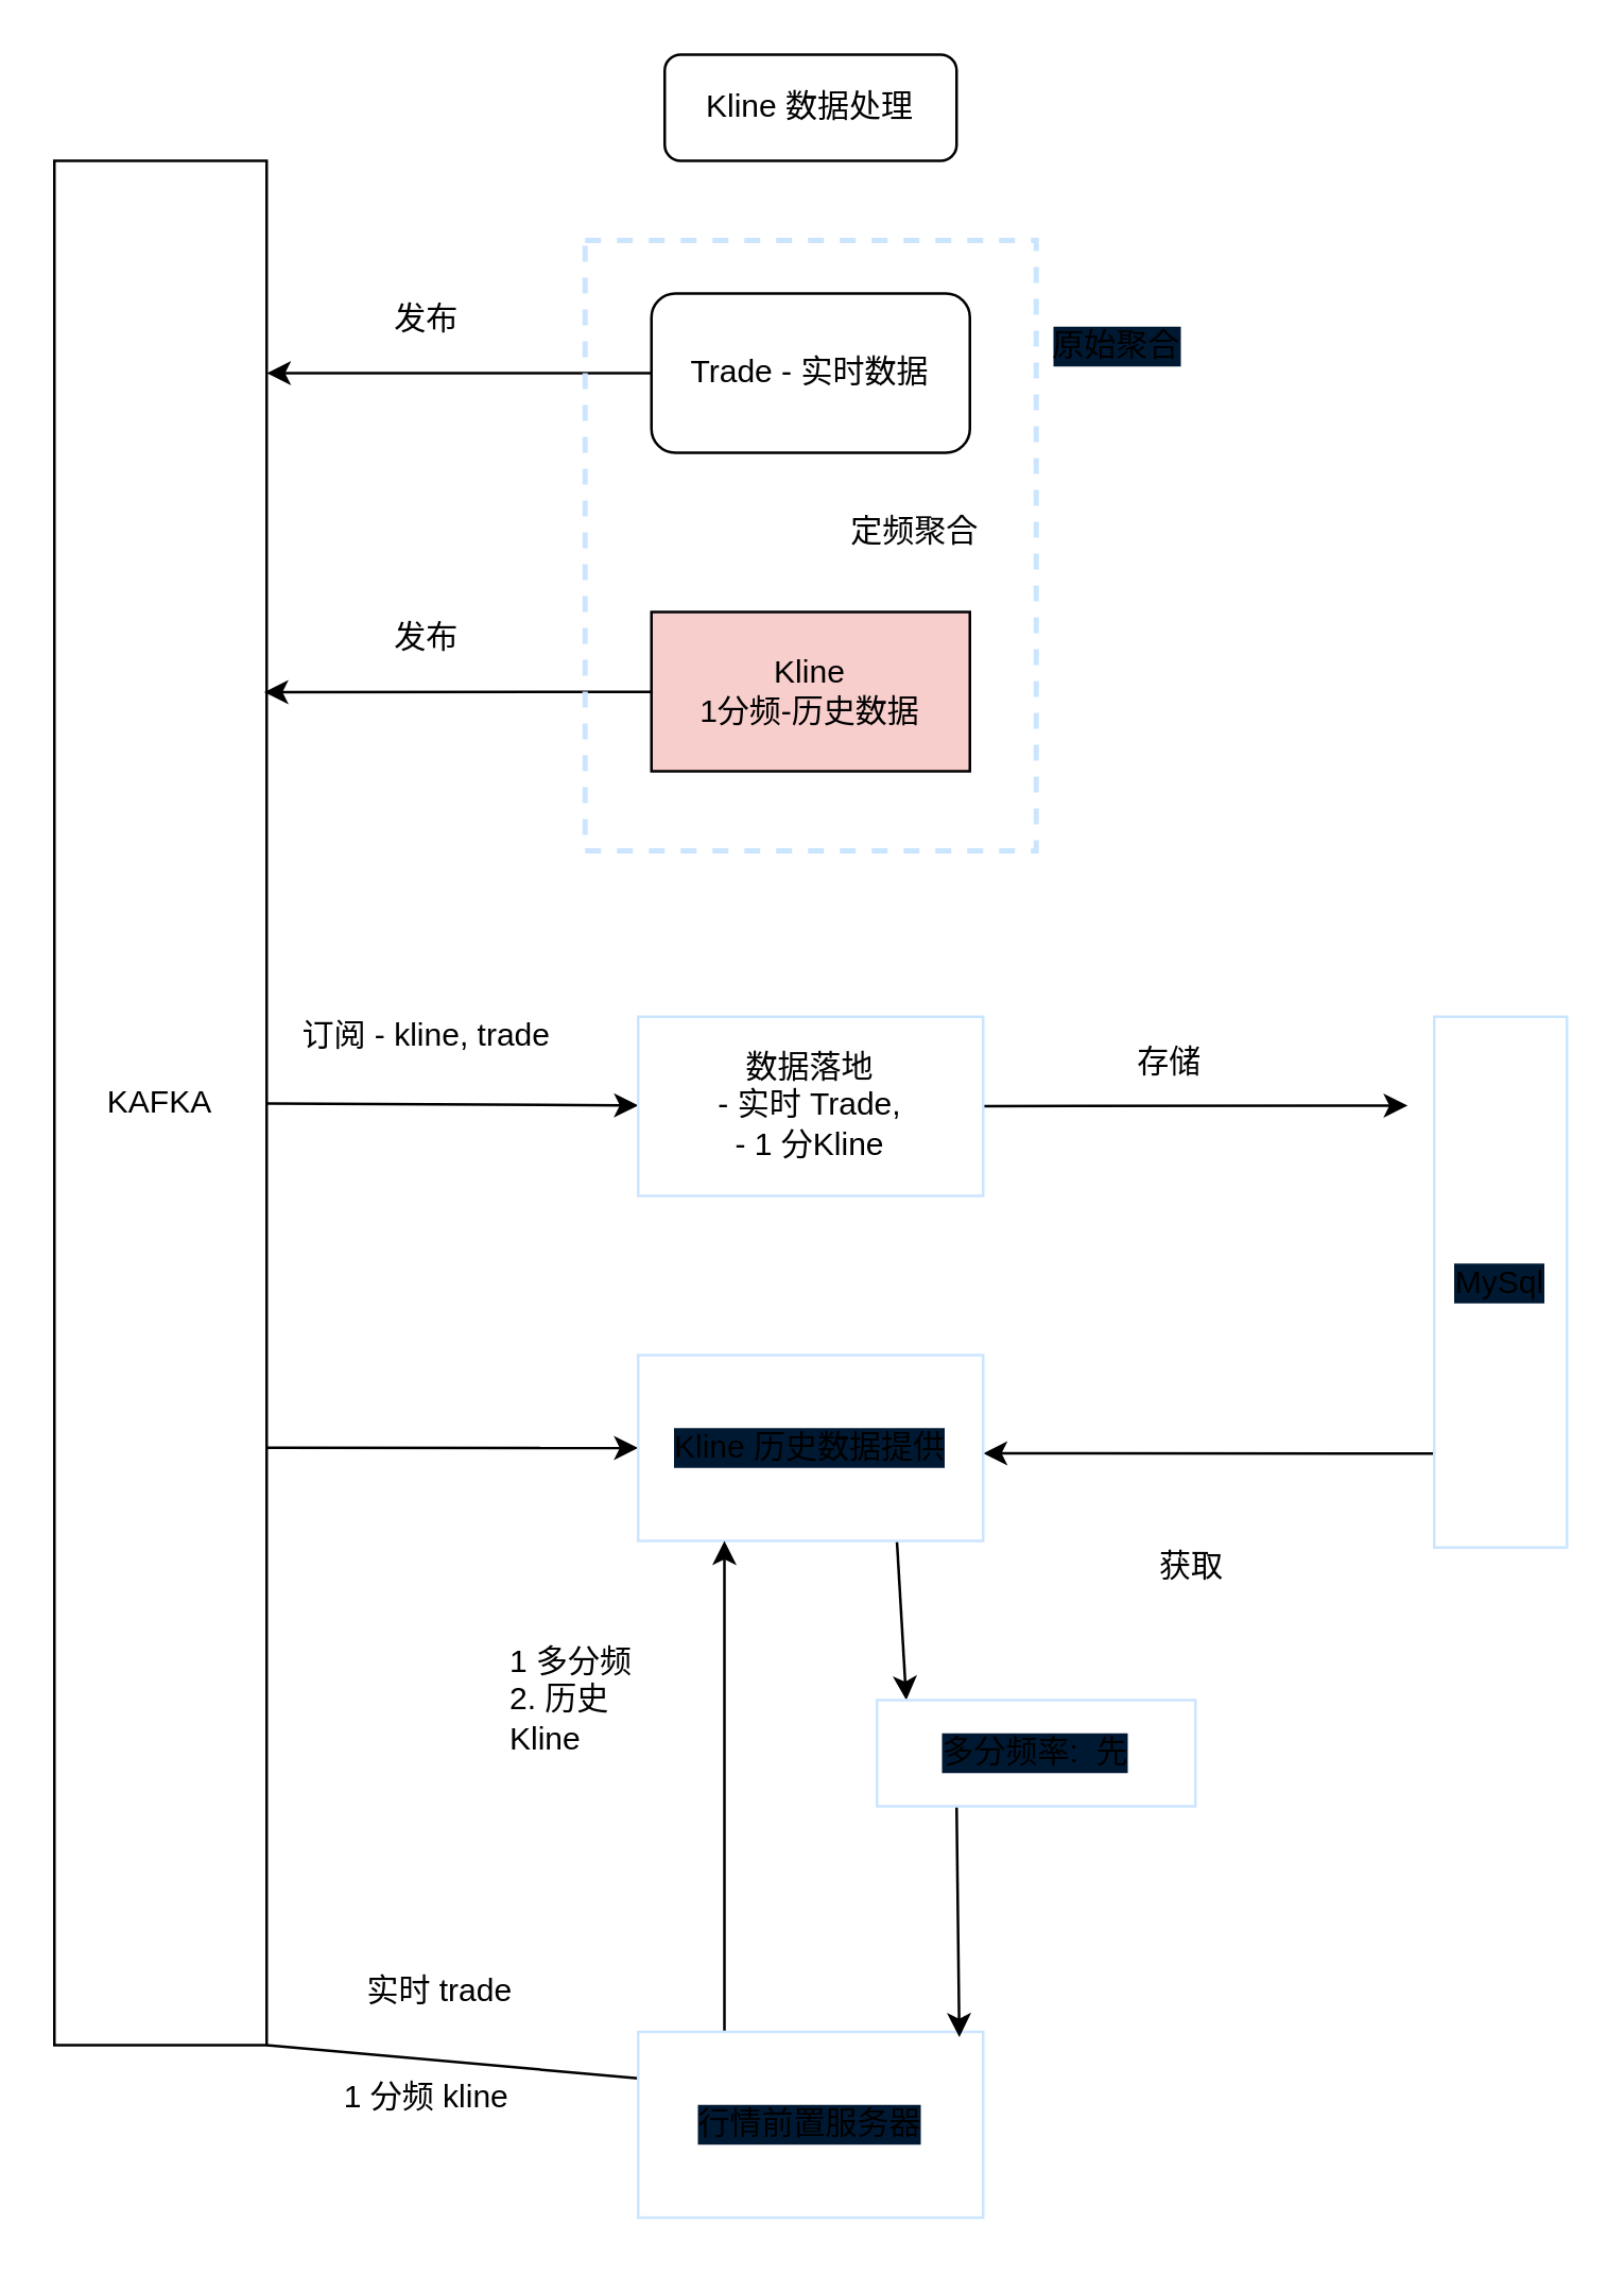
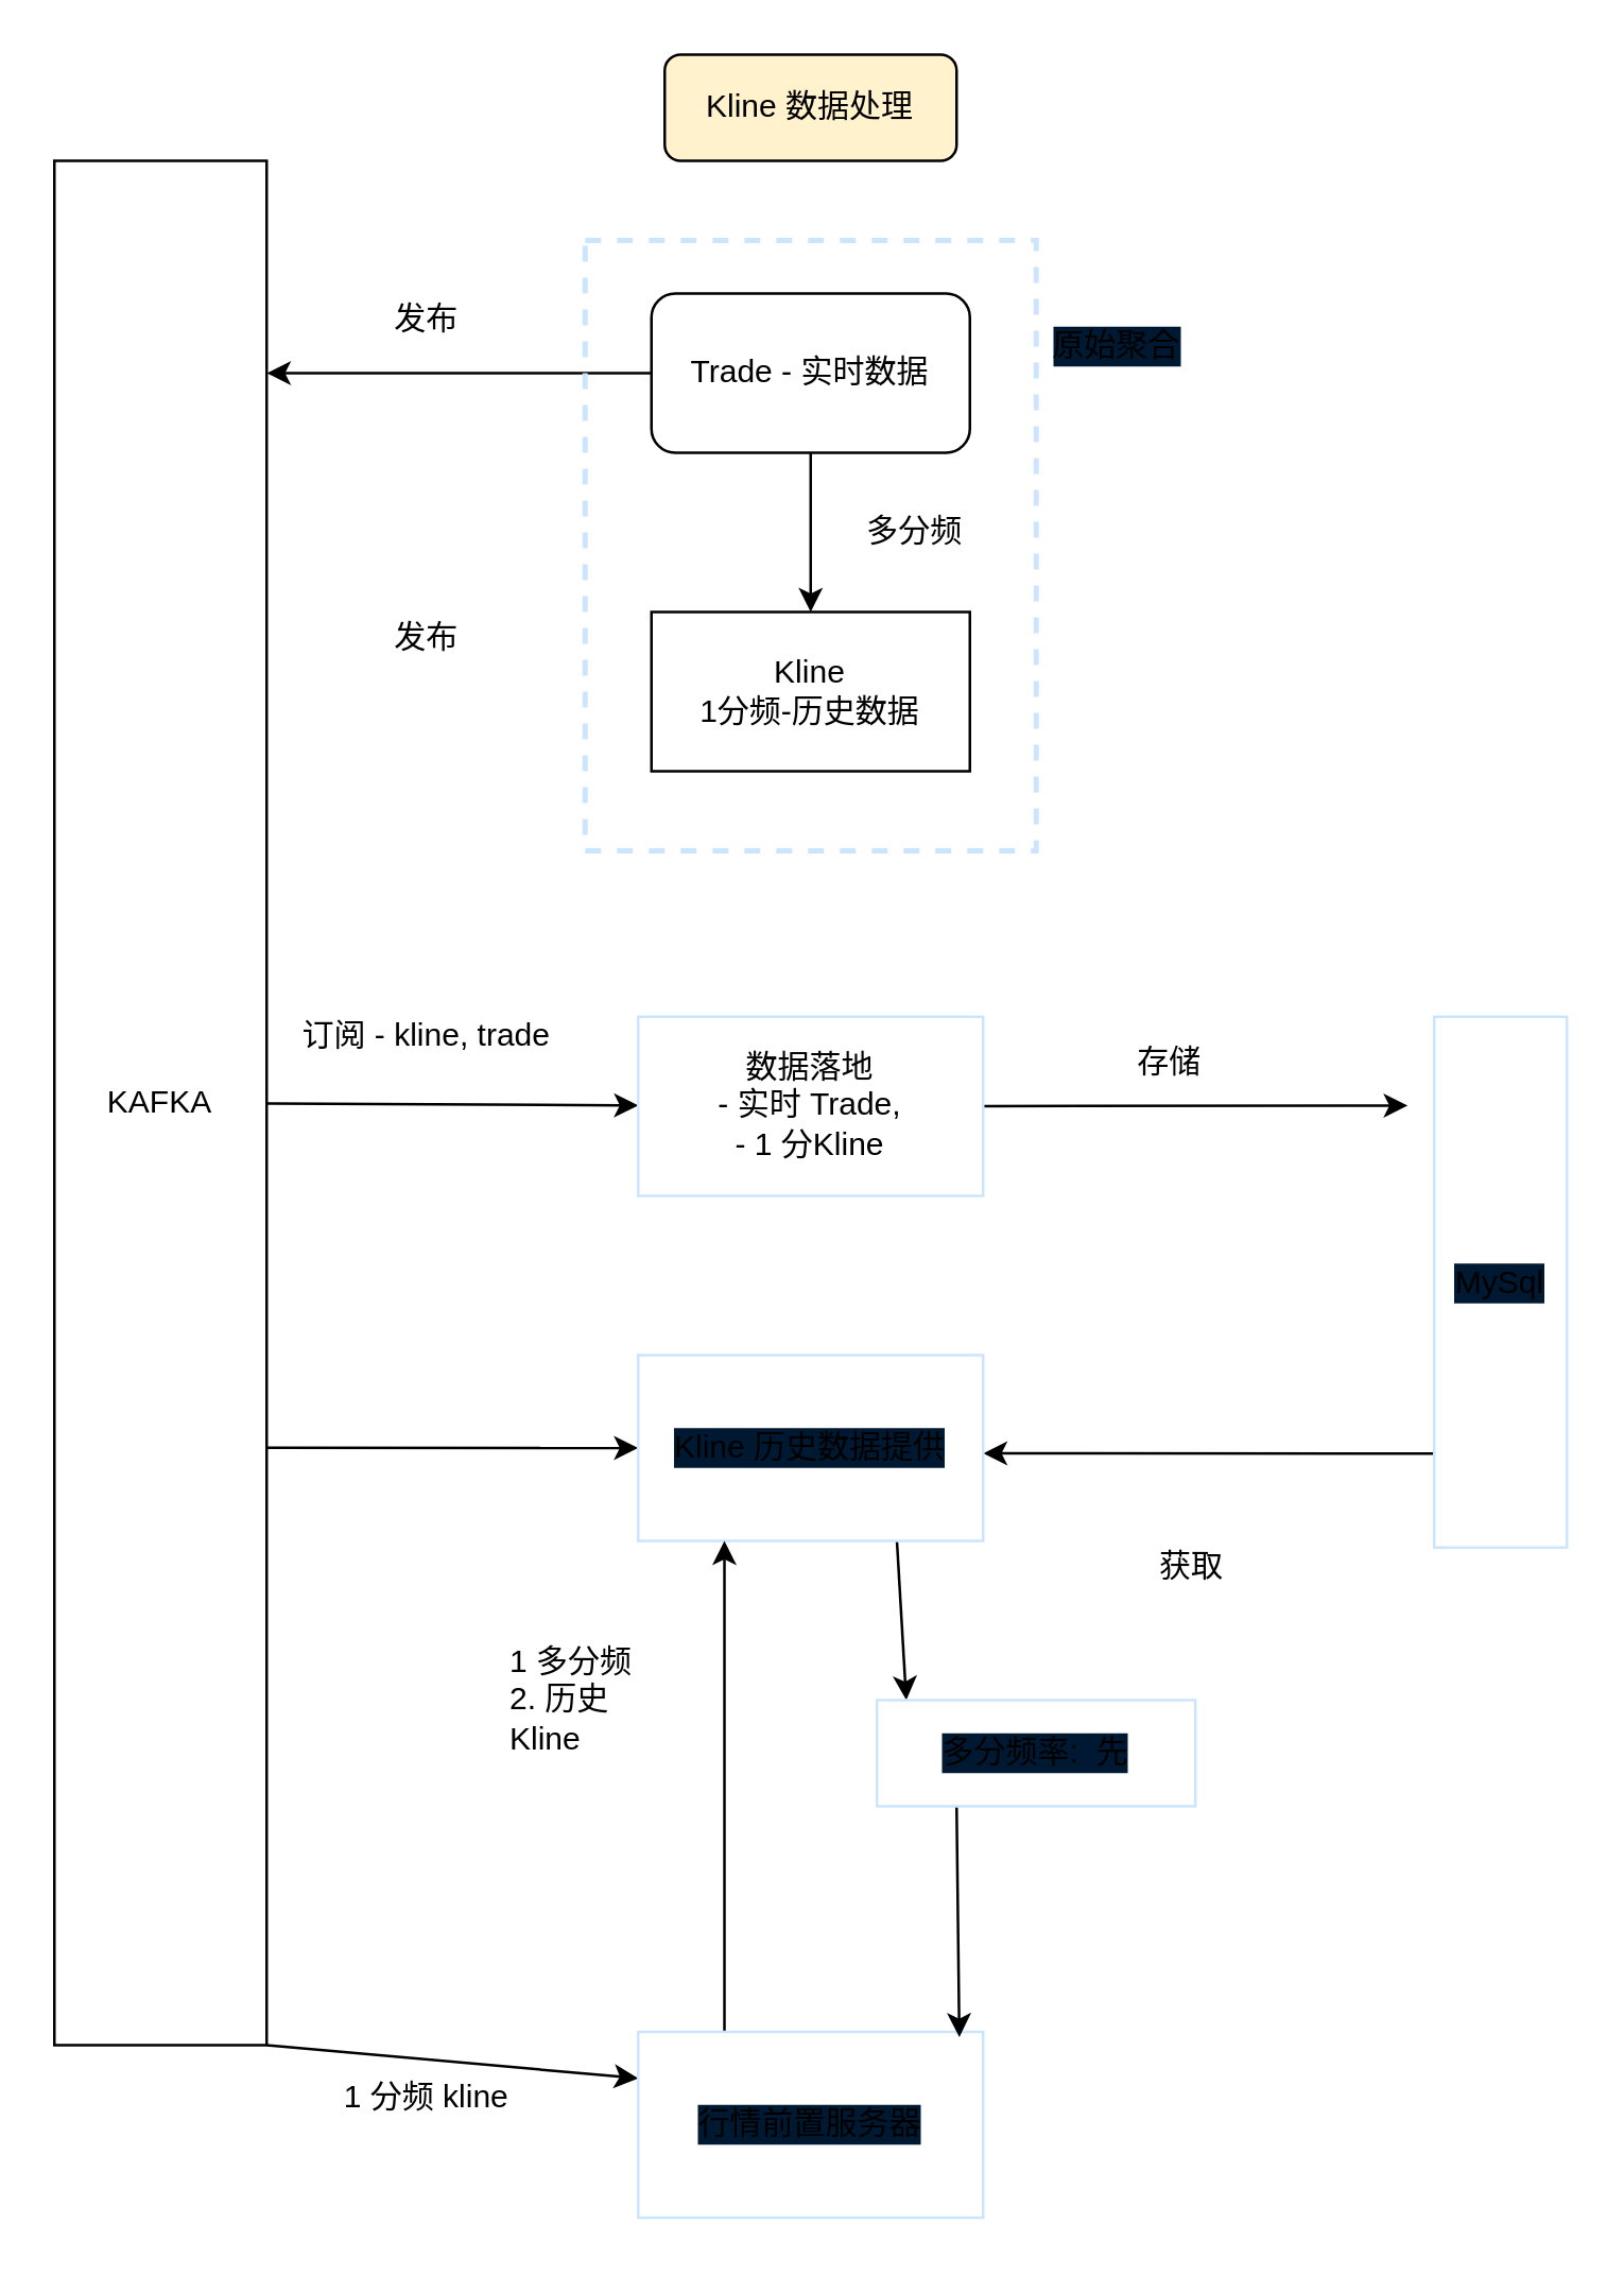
- <mxCell id="2" value="Kline 数据处理" style="rounded=1;whiteSpace=wrap;html=1;" parent="1" vertex="1"><mxGeometry x="250" y="20" width="110" height="40" as="geometry" /></mxCell>
+ <mxCell id="2" value="Kline 数据处理" style="rounded=1;whiteSpace=wrap;html=1;fillColor=#fff2cc;" parent="1" vertex="1"><mxGeometry x="250" y="20" width="110" height="40" as="geometry" /></mxCell>
+ <mxCell id="4" style="edgeStyle=none;html=1;entryX=0.5;entryY=0;entryDx=0;entryDy=0;" parent="1" source="5" target="12" edge="1"><mxGeometry relative="1" as="geometry" /></mxCell>
- <mxCell id="14" value="定频聚合" style="text;html=1;align=center;verticalAlign=middle;resizable=0;points=[];autosize=1;strokeColor=none;fillColor=none;" parent="1" vertex="1"><mxGeometry x="314" y="190" width="60" height="20" as="geometry" /></mxCell>
+ <mxCell id="14" value="多分频" style="text;html=1;align=center;verticalAlign=middle;resizable=0;points=[];autosize=1;strokeColor=none;fillColor=none;" parent="1" vertex="1"><mxGeometry x="314" y="190" width="60" height="20" as="geometry" /></mxCell>
- <mxCell id="12" value="Kline &lt;br&gt;1分频-历史数据" style="whiteSpace=wrap;html=1;fillColor=#f8cecc;" parent="1" vertex="1"><mxGeometry x="245" y="230" width="120" height="60" as="geometry" /></mxCell>
+ <mxCell id="12" value="Kline &lt;br&gt;1分频-历史数据" style="whiteSpace=wrap;html=1;" parent="1" vertex="1"><mxGeometry x="245" y="230" width="120" height="60" as="geometry" /></mxCell>
- <mxCell id="11" style="edgeStyle=none;html=1;entryX=0.988;entryY=0.282;entryDx=0;entryDy=0;entryPerimeter=0;" edge="1" parent="1" source="12" target="9"><mxGeometry relative="1" as="geometry" /></mxCell>
- <mxCell id="29" value="实时 trade" style="text;html=1;align=center;verticalAlign=middle;resizable=0;points=[];autosize=1;strokeColor=none;fillColor=none;fontColor=default;" vertex="1" parent="1"><mxGeometry x="130" y="740" width="70" height="20" as="geometry" /></mxCell>
- <mxCell id="8" style="edgeStyle=none;html=1;fontColor=default;exitX=1;exitY=1;exitDx=0;exitDy=0;entryX=0;entryY=0.25;entryDx=0;entryDy=0;endArrow=none;" edge="1" parent="1" source="9" target="27"><mxGeometry relative="1" as="geometry"><mxPoint x="110" y="770" as="sourcePoint" /><mxPoint x="250" y="770" as="targetPoint" /></mxGeometry></mxCell>
+ <mxCell id="8" style="edgeStyle=none;html=1;fontColor=default;exitX=1;exitY=1;exitDx=0;exitDy=0;entryX=0;entryY=0.25;entryDx=0;entryDy=0;" edge="1" parent="1" source="9" target="27"><mxGeometry relative="1" as="geometry"><mxPoint x="110" y="770" as="sourcePoint" /><mxPoint x="250" y="770" as="targetPoint" /></mxGeometry></mxCell>
